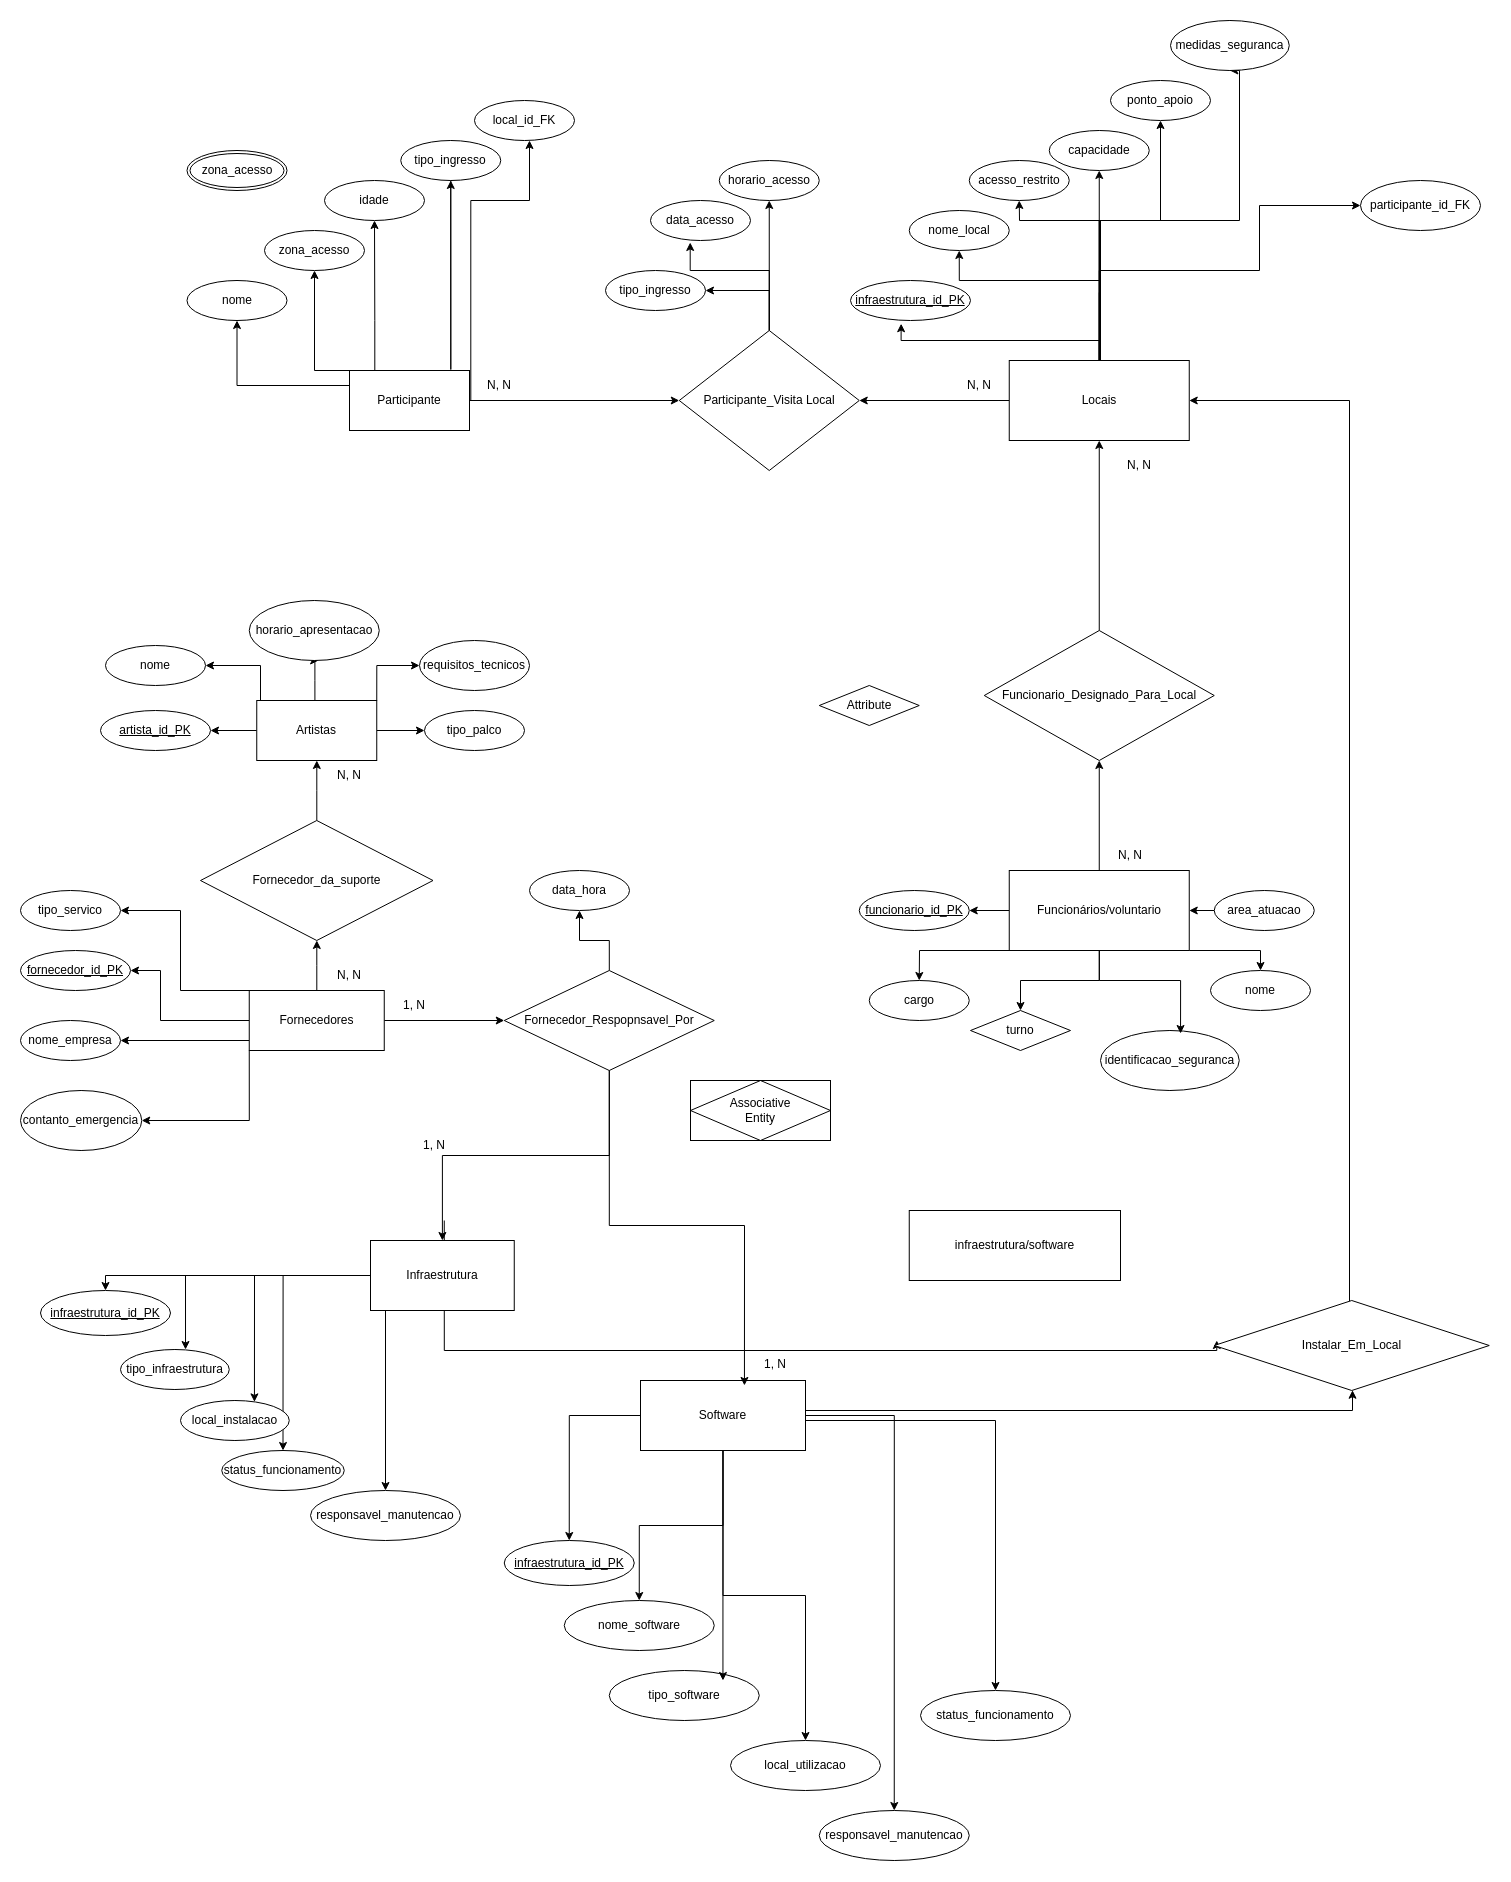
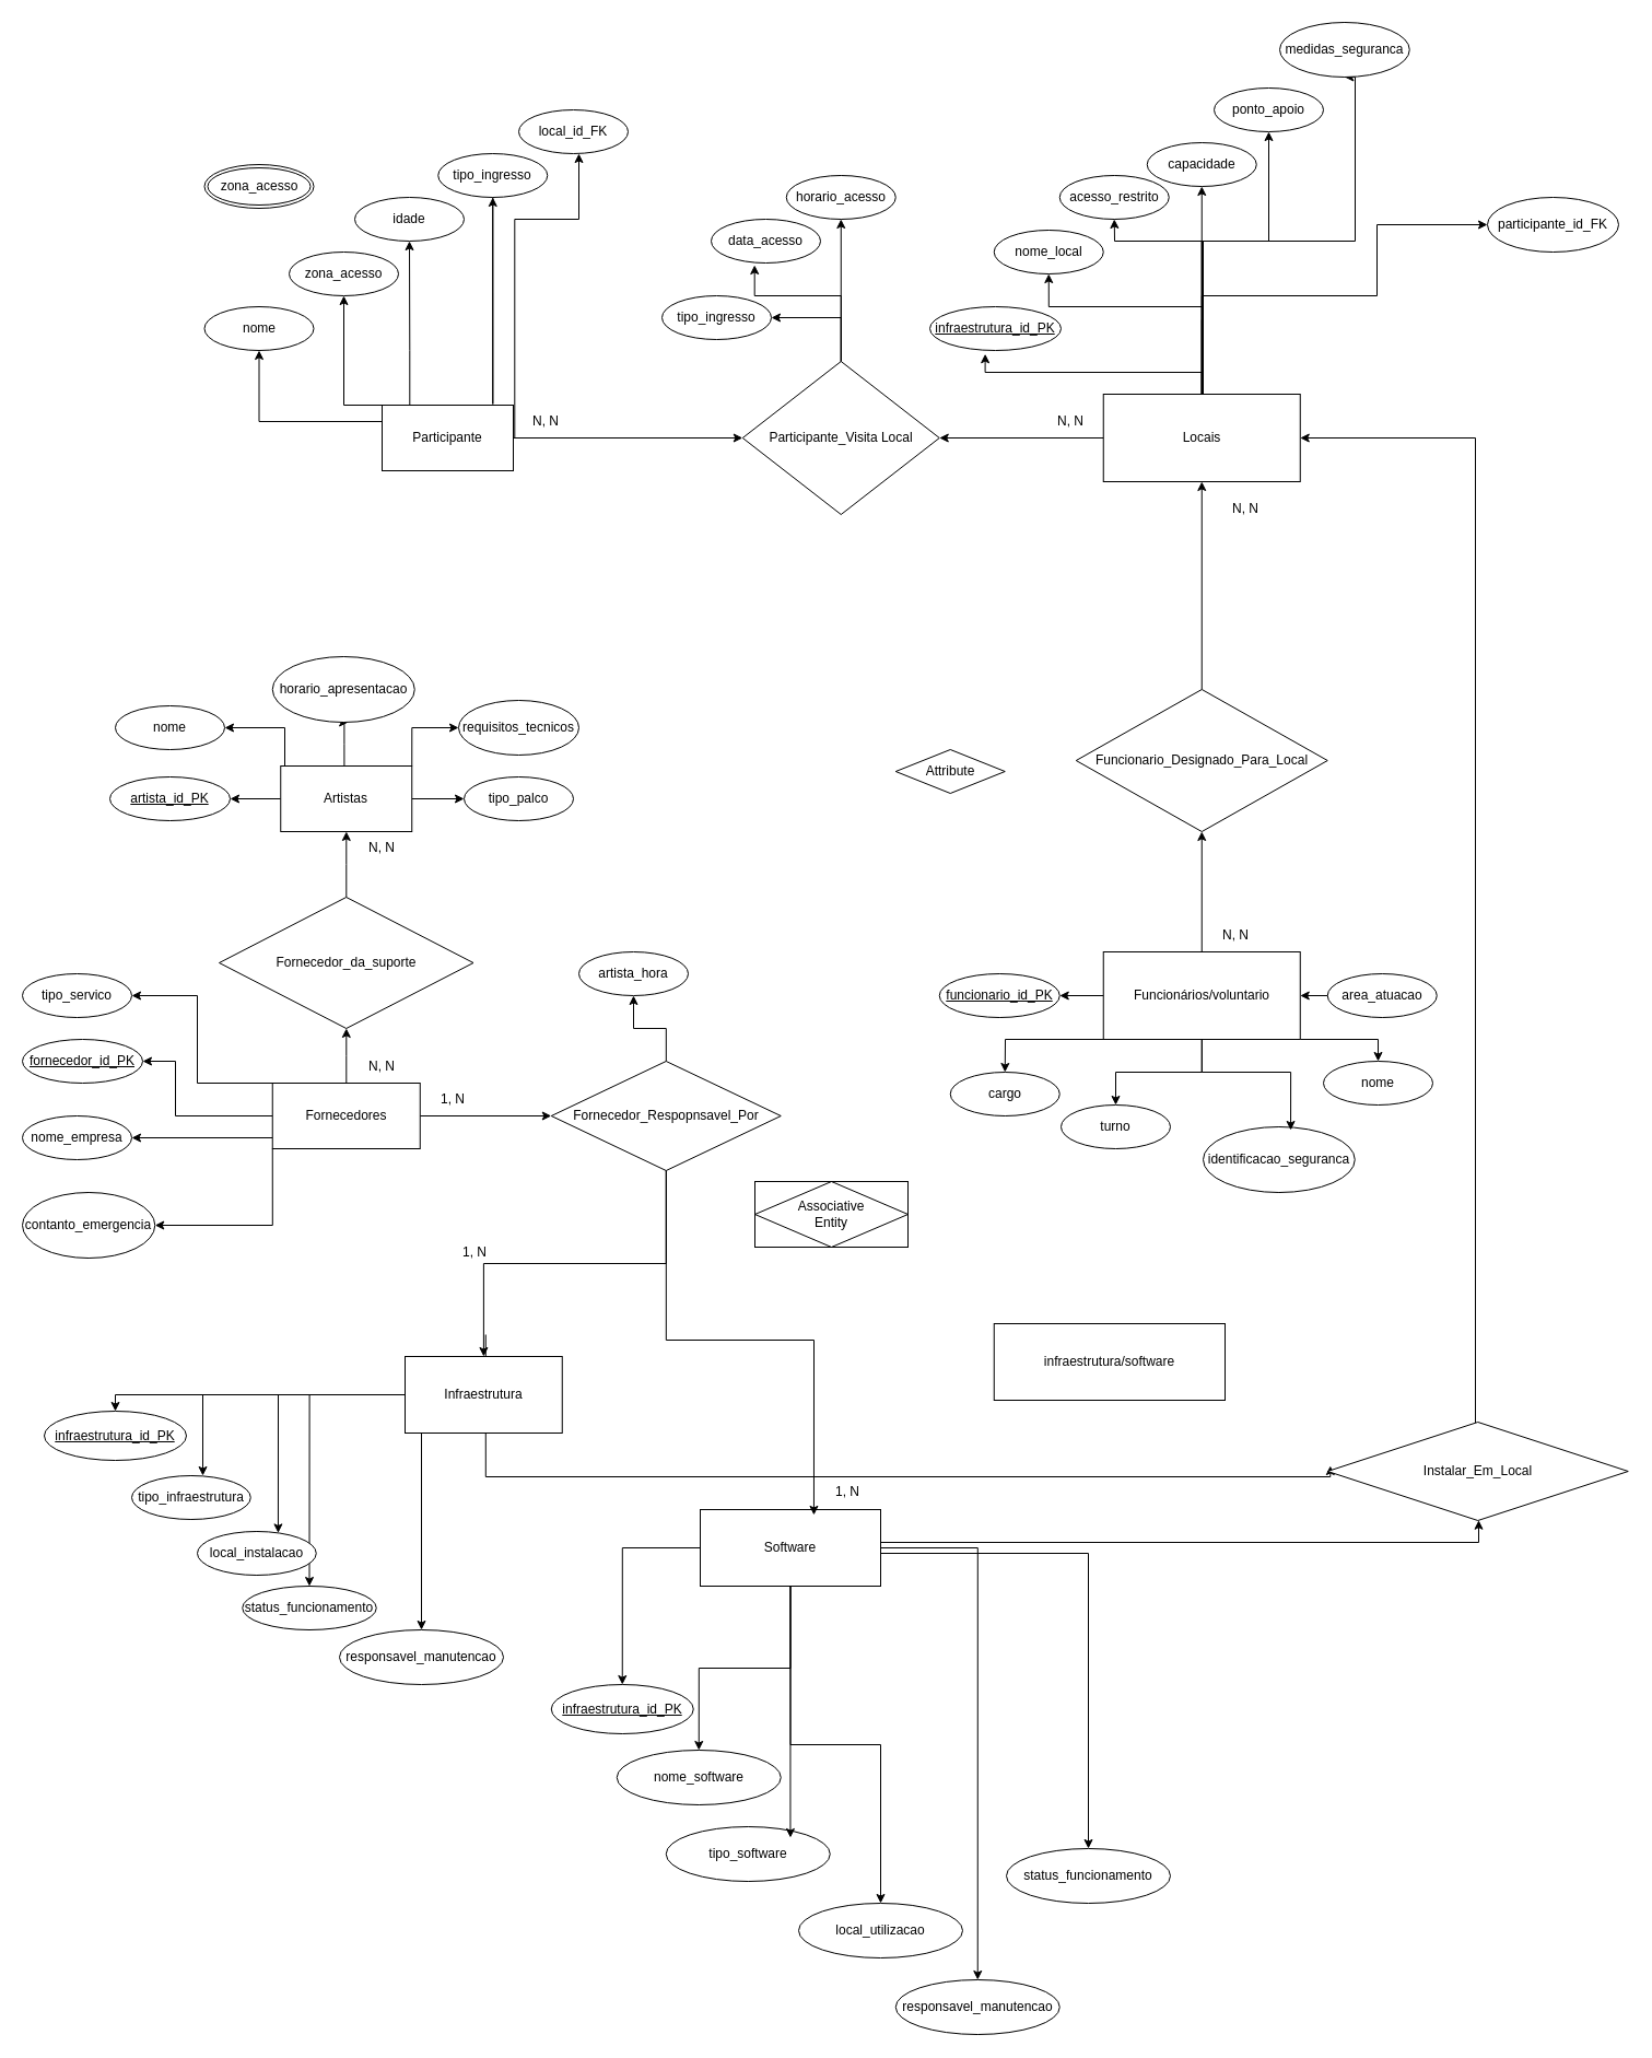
- <mxCell id="99" value="data_hora" style="ellipse;whiteSpace=wrap;html=1;align=center;" parent="1" vertex="1"><mxGeometry x="529" y="870" width="100" height="40" as="geometry" /></mxCell>
+ <mxCell id="99" value="artista_hora" style="ellipse;whiteSpace=wrap;html=1;align=center;" parent="1" vertex="1"><mxGeometry x="529" y="870" width="100" height="40" as="geometry" /></mxCell>
- <mxCell id="80" value="turno" style="rhombus;whiteSpace=wrap;html=1;align=center;" parent="1" vertex="1"><mxGeometry x="970" y="1010" width="100" height="40" as="geometry" /></mxCell>
+ <mxCell id="80" value="turno" style="ellipse;whiteSpace=wrap;html=1;align=center;" parent="1" vertex="1"><mxGeometry x="970" y="1010" width="100" height="40" as="geometry" /></mxCell>
